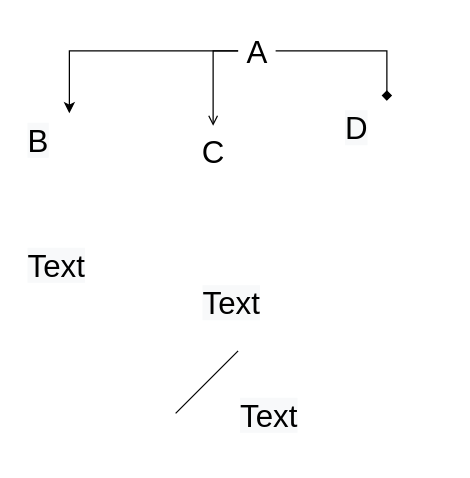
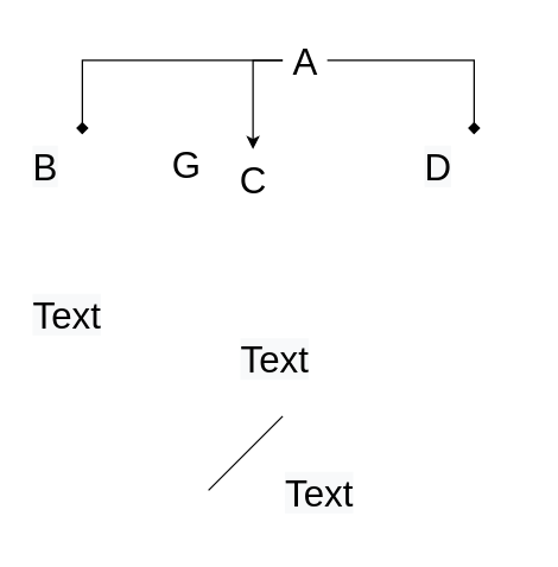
- <mxCell id="4" style="edgeStyle=orthogonalEdgeStyle;rounded=0;orthogonalLoop=1;jettySize=auto;html=1;fontSize=25;" edge="1" parent="1" source="5" target="9"><mxGeometry relative="1" as="geometry" /></mxCell>
+ <mxCell id="4" style="edgeStyle=orthogonalEdgeStyle;rounded=0;orthogonalLoop=1;jettySize=auto;html=1;fontSize=25;endArrow=diamond;" edge="1" parent="1" source="5" target="9"><mxGeometry relative="1" as="geometry" /></mxCell>
- <mxCell id="2" style="edgeStyle=orthogonalEdgeStyle;rounded=0;orthogonalLoop=1;jettySize=auto;html=1;fontSize=25;endArrow=open;" edge="1" parent="1" source="5" target="7"><mxGeometry relative="1" as="geometry" /></mxCell>
+ <mxCell id="2" style="edgeStyle=orthogonalEdgeStyle;rounded=0;orthogonalLoop=1;jettySize=auto;html=1;fontSize=25;" edge="1" parent="1" source="5" target="7"><mxGeometry relative="1" as="geometry" /></mxCell>
- <mxCell id="8" value="&lt;span style=&quot;color: rgb(0 , 0 , 0) ; font-family: &amp;#34;helvetica&amp;#34; ; font-size: 25px ; font-style: normal ; font-weight: 400 ; letter-spacing: normal ; text-align: center ; text-indent: 0px ; text-transform: none ; word-spacing: 0px ; background-color: rgb(248 , 249 , 250) ; display: inline ; float: none&quot;&gt;D&lt;/span&gt;" style="text;whiteSpace=wrap;html=1;fontSize=25;" vertex="1" parent="1"><mxGeometry x="274" y="80" width="70" height="50" as="geometry" /></mxCell>
+ <mxCell id="8" value="&lt;span style=&quot;color: rgb(0 , 0 , 0) ; font-family: &amp;#34;helvetica&amp;#34; ; font-size: 25px ; font-style: normal ; font-weight: 400 ; letter-spacing: normal ; text-align: center ; text-indent: 0px ; text-transform: none ; word-spacing: 0px ; background-color: rgb(248 , 249 , 250) ; display: inline ; float: none&quot;&gt;D&lt;/span&gt;" style="text;whiteSpace=wrap;html=1;fontSize=25;" vertex="1" parent="1"><mxGeometry x="284" y="90" width="70" height="50" as="geometry" /></mxCell>
+ <mxCell id="6" value="G" style="text;html=1;align=center;verticalAlign=middle;resizable=0;points=[];autosize=1;strokeColor=none;fillColor=none;fontSize=25;" vertex="1" parent="1"><mxGeometry x="110" y="90" width="30" height="40" as="geometry" /></mxCell>
